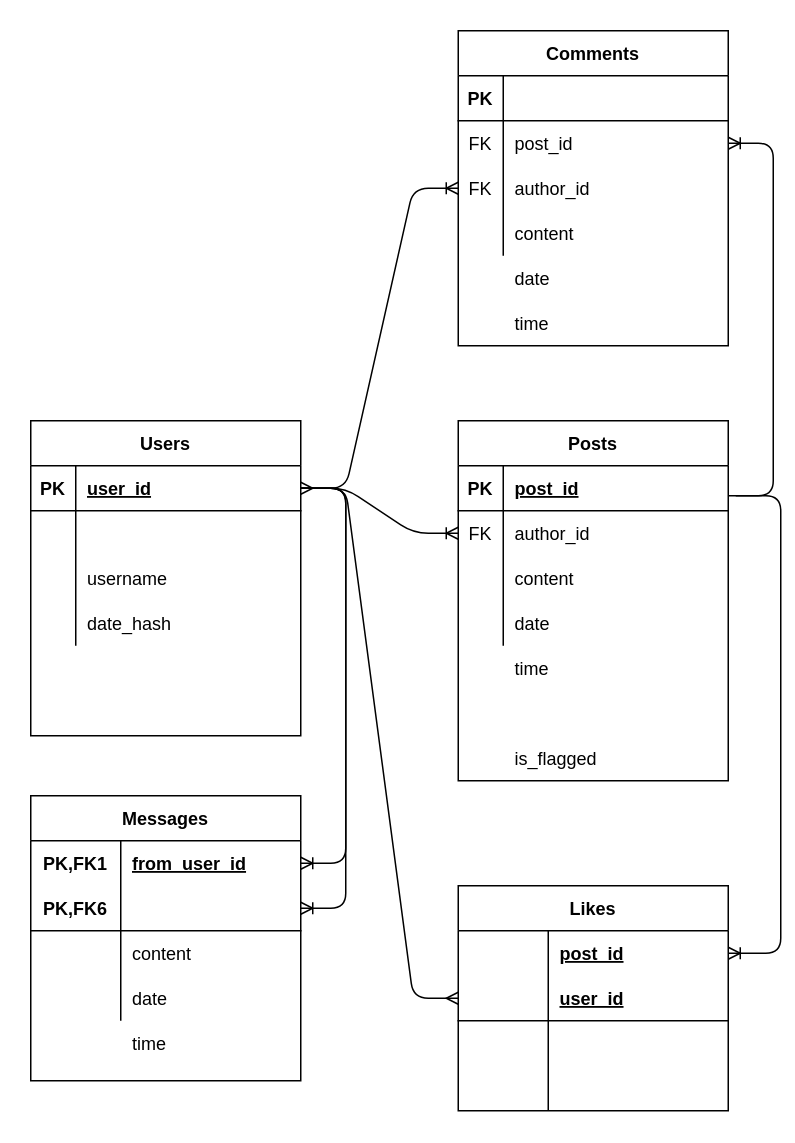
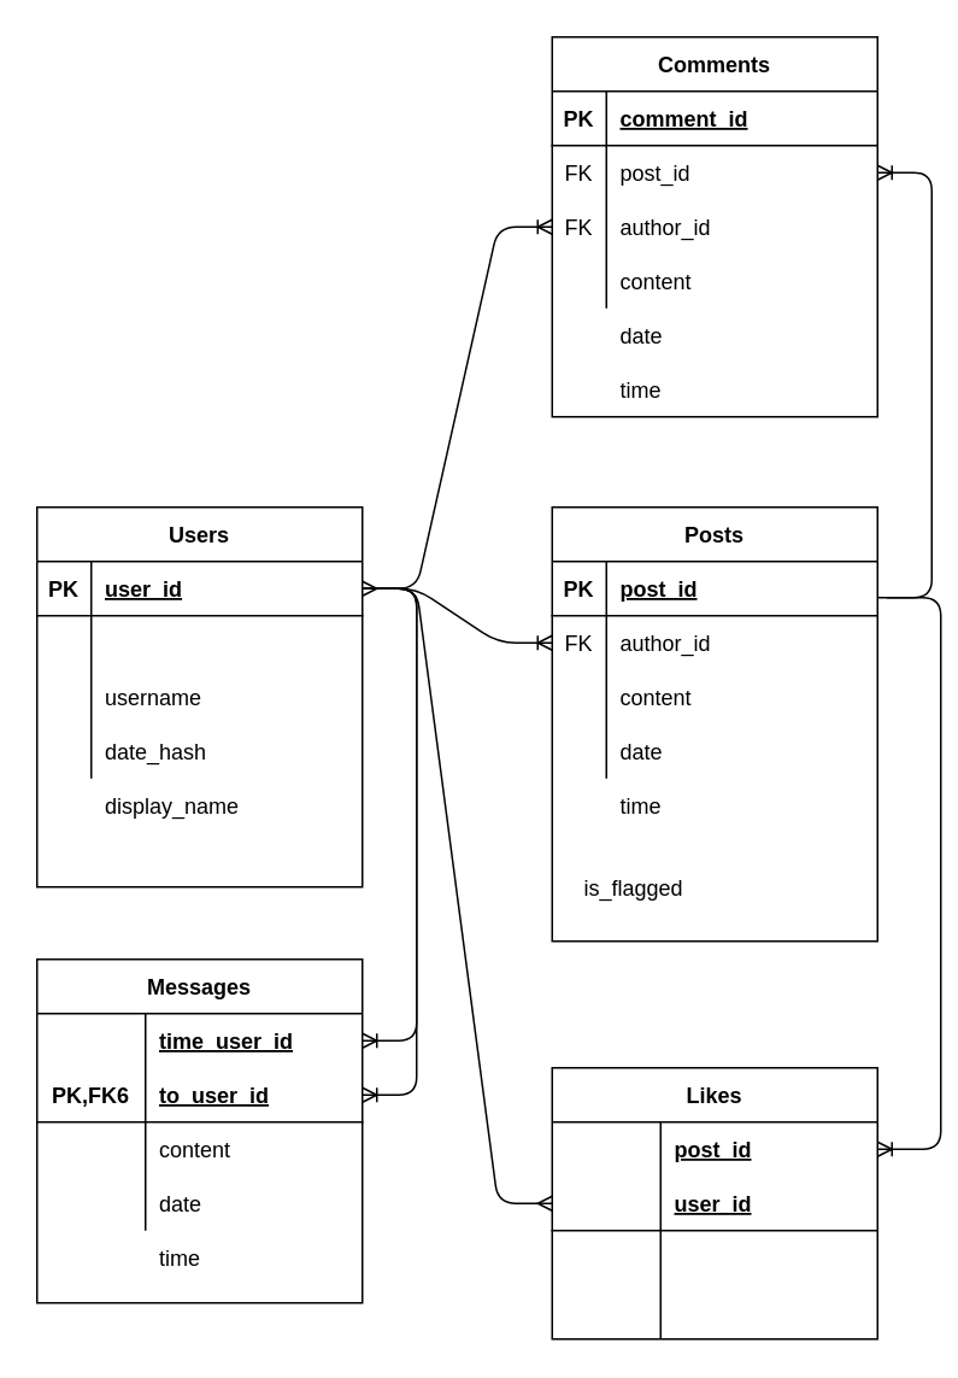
+ <mxCell id="46" value="comment_id" style="shape=partialRectangle;connectable=0;fillColor=none;top=0;left=0;bottom=0;right=0;align=left;spacingLeft=6;fontStyle=5;overflow=hidden;" parent="44" vertex="1"><mxGeometry x="30" width="150" height="30" as="geometry" /></mxCell>
+ <mxCell id="28" value="display_name" style="shape=partialRectangle;connectable=0;fillColor=none;top=0;left=0;bottom=0;right=0;align=left;spacingLeft=6;overflow=hidden;" parent="1" vertex="1"><mxGeometry x="50" y="430" width="150" height="30" as="geometry" /></mxCell>
- <mxCell id="61" value="is_flagged" style="shape=partialRectangle;connectable=0;fillColor=none;top=0;left=0;bottom=0;right=0;align=left;spacingLeft=6;overflow=hidden;" parent="1" vertex="1"><mxGeometry x="335" y="490" width="150" height="30" as="geometry" /></mxCell>
+ <mxCell id="61" value="is_flagged" style="shape=partialRectangle;connectable=0;fillColor=none;top=0;left=0;bottom=0;right=0;align=left;spacingLeft=6;overflow=hidden;" parent="1" vertex="1"><mxGeometry x="315" y="475" width="150" height="30" as="geometry" /></mxCell>
- <mxCell id="31" value="PK,FK1" style="shape=partialRectangle;connectable=0;fillColor=none;top=0;left=0;bottom=0;right=0;fontStyle=1;overflow=hidden;" parent="30" vertex="1"><mxGeometry width="60" height="30" as="geometry" /></mxCell>
- <mxCell id="32" value="from_user_id" style="shape=partialRectangle;connectable=0;fillColor=none;top=0;left=0;bottom=0;right=0;align=left;spacingLeft=6;fontStyle=5;overflow=hidden;" parent="30" vertex="1"><mxGeometry x="60" width="120" height="30" as="geometry" /></mxCell>
+ <mxCell id="32" value="time_user_id" style="shape=partialRectangle;connectable=0;fillColor=none;top=0;left=0;bottom=0;right=0;align=left;spacingLeft=6;fontStyle=5;overflow=hidden;" parent="30" vertex="1"><mxGeometry x="60" width="120" height="30" as="geometry" /></mxCell>
+ <mxCell id="35" value="to_user_id" style="shape=partialRectangle;connectable=0;fillColor=none;top=0;left=0;bottom=0;right=0;align=left;spacingLeft=6;fontStyle=5;overflow=hidden;" parent="33" vertex="1"><mxGeometry x="60" width="120" height="30" as="geometry" /></mxCell>
